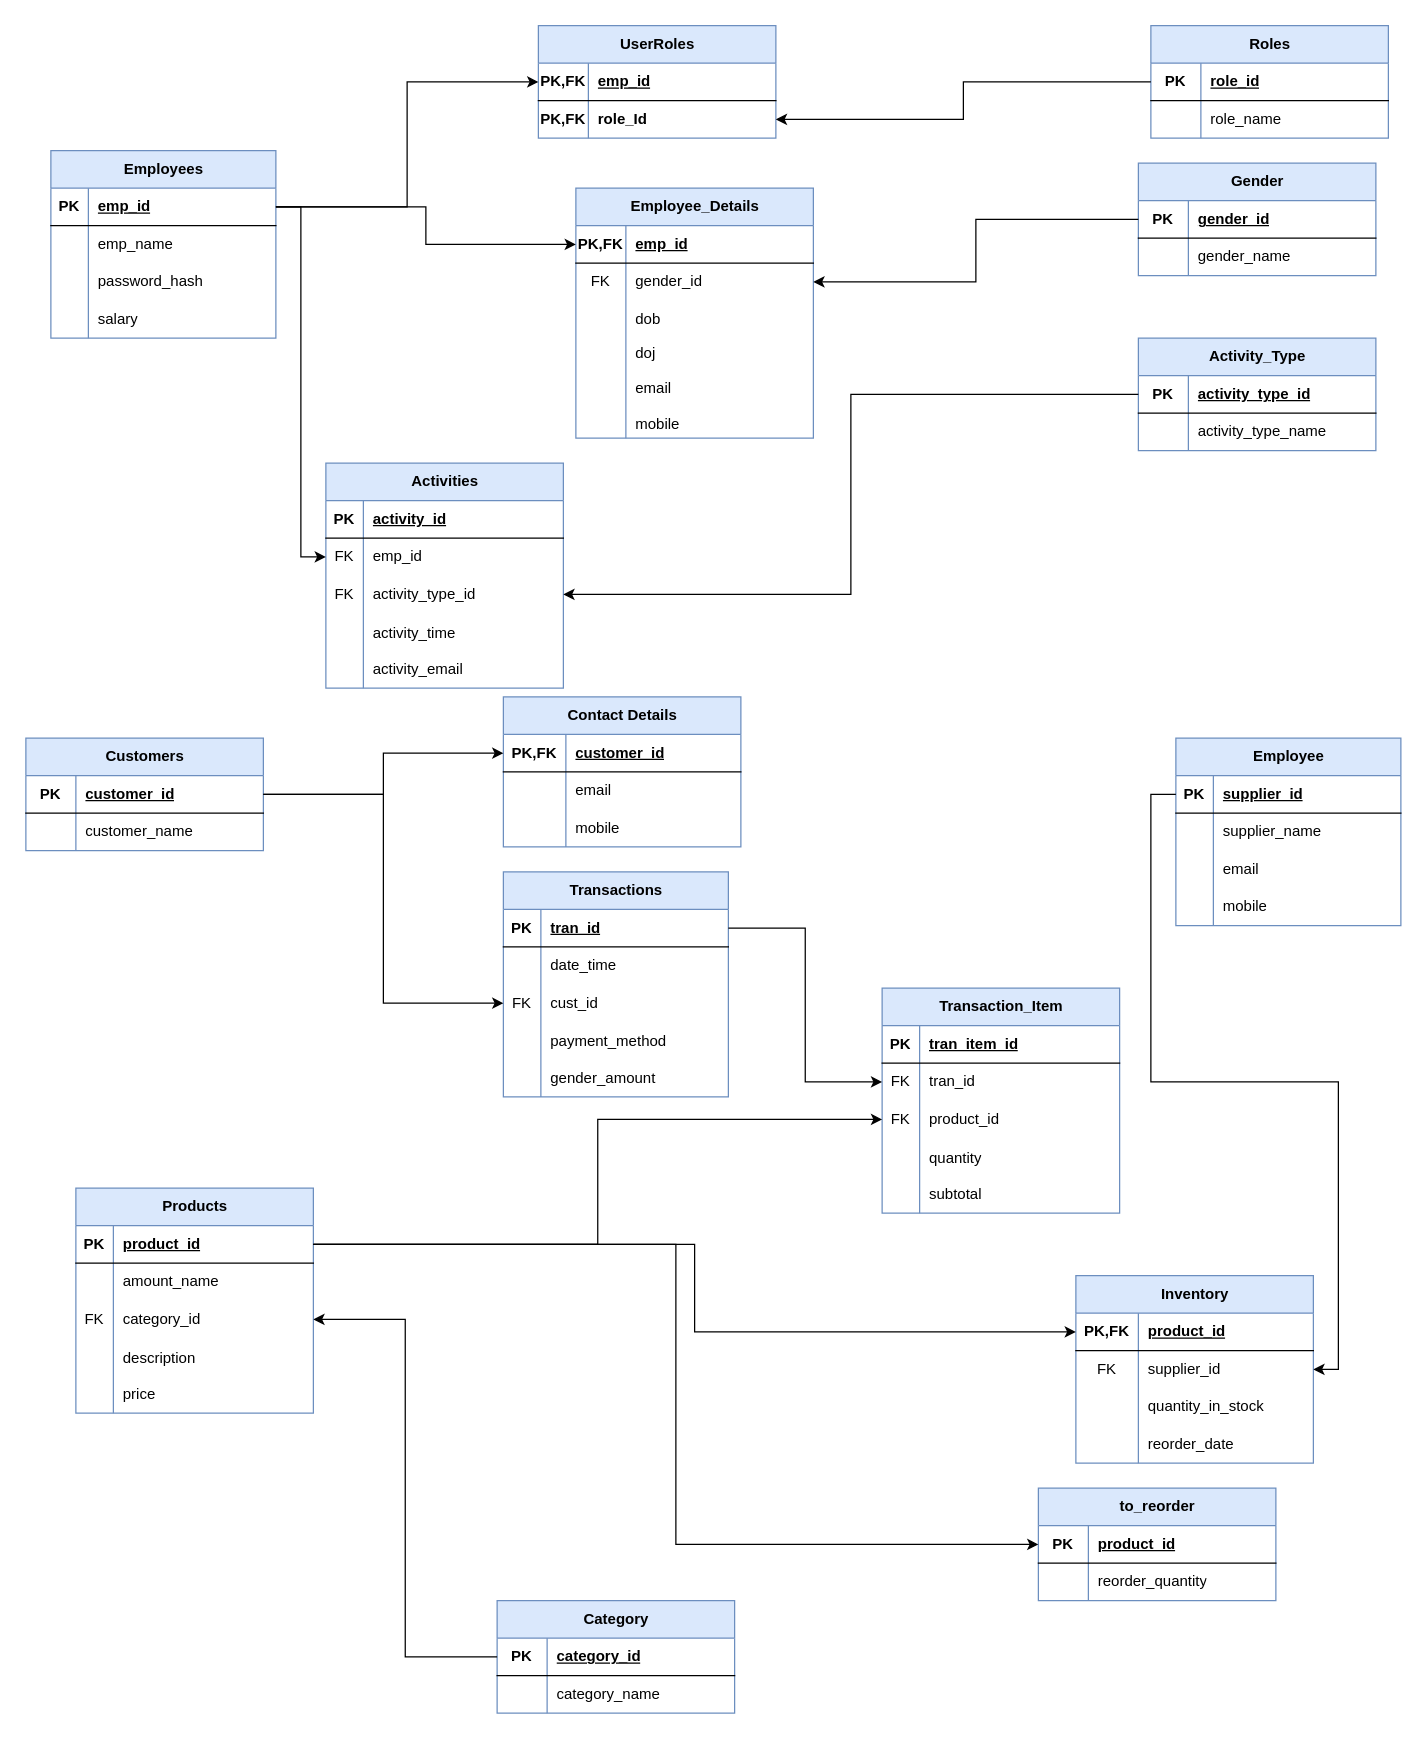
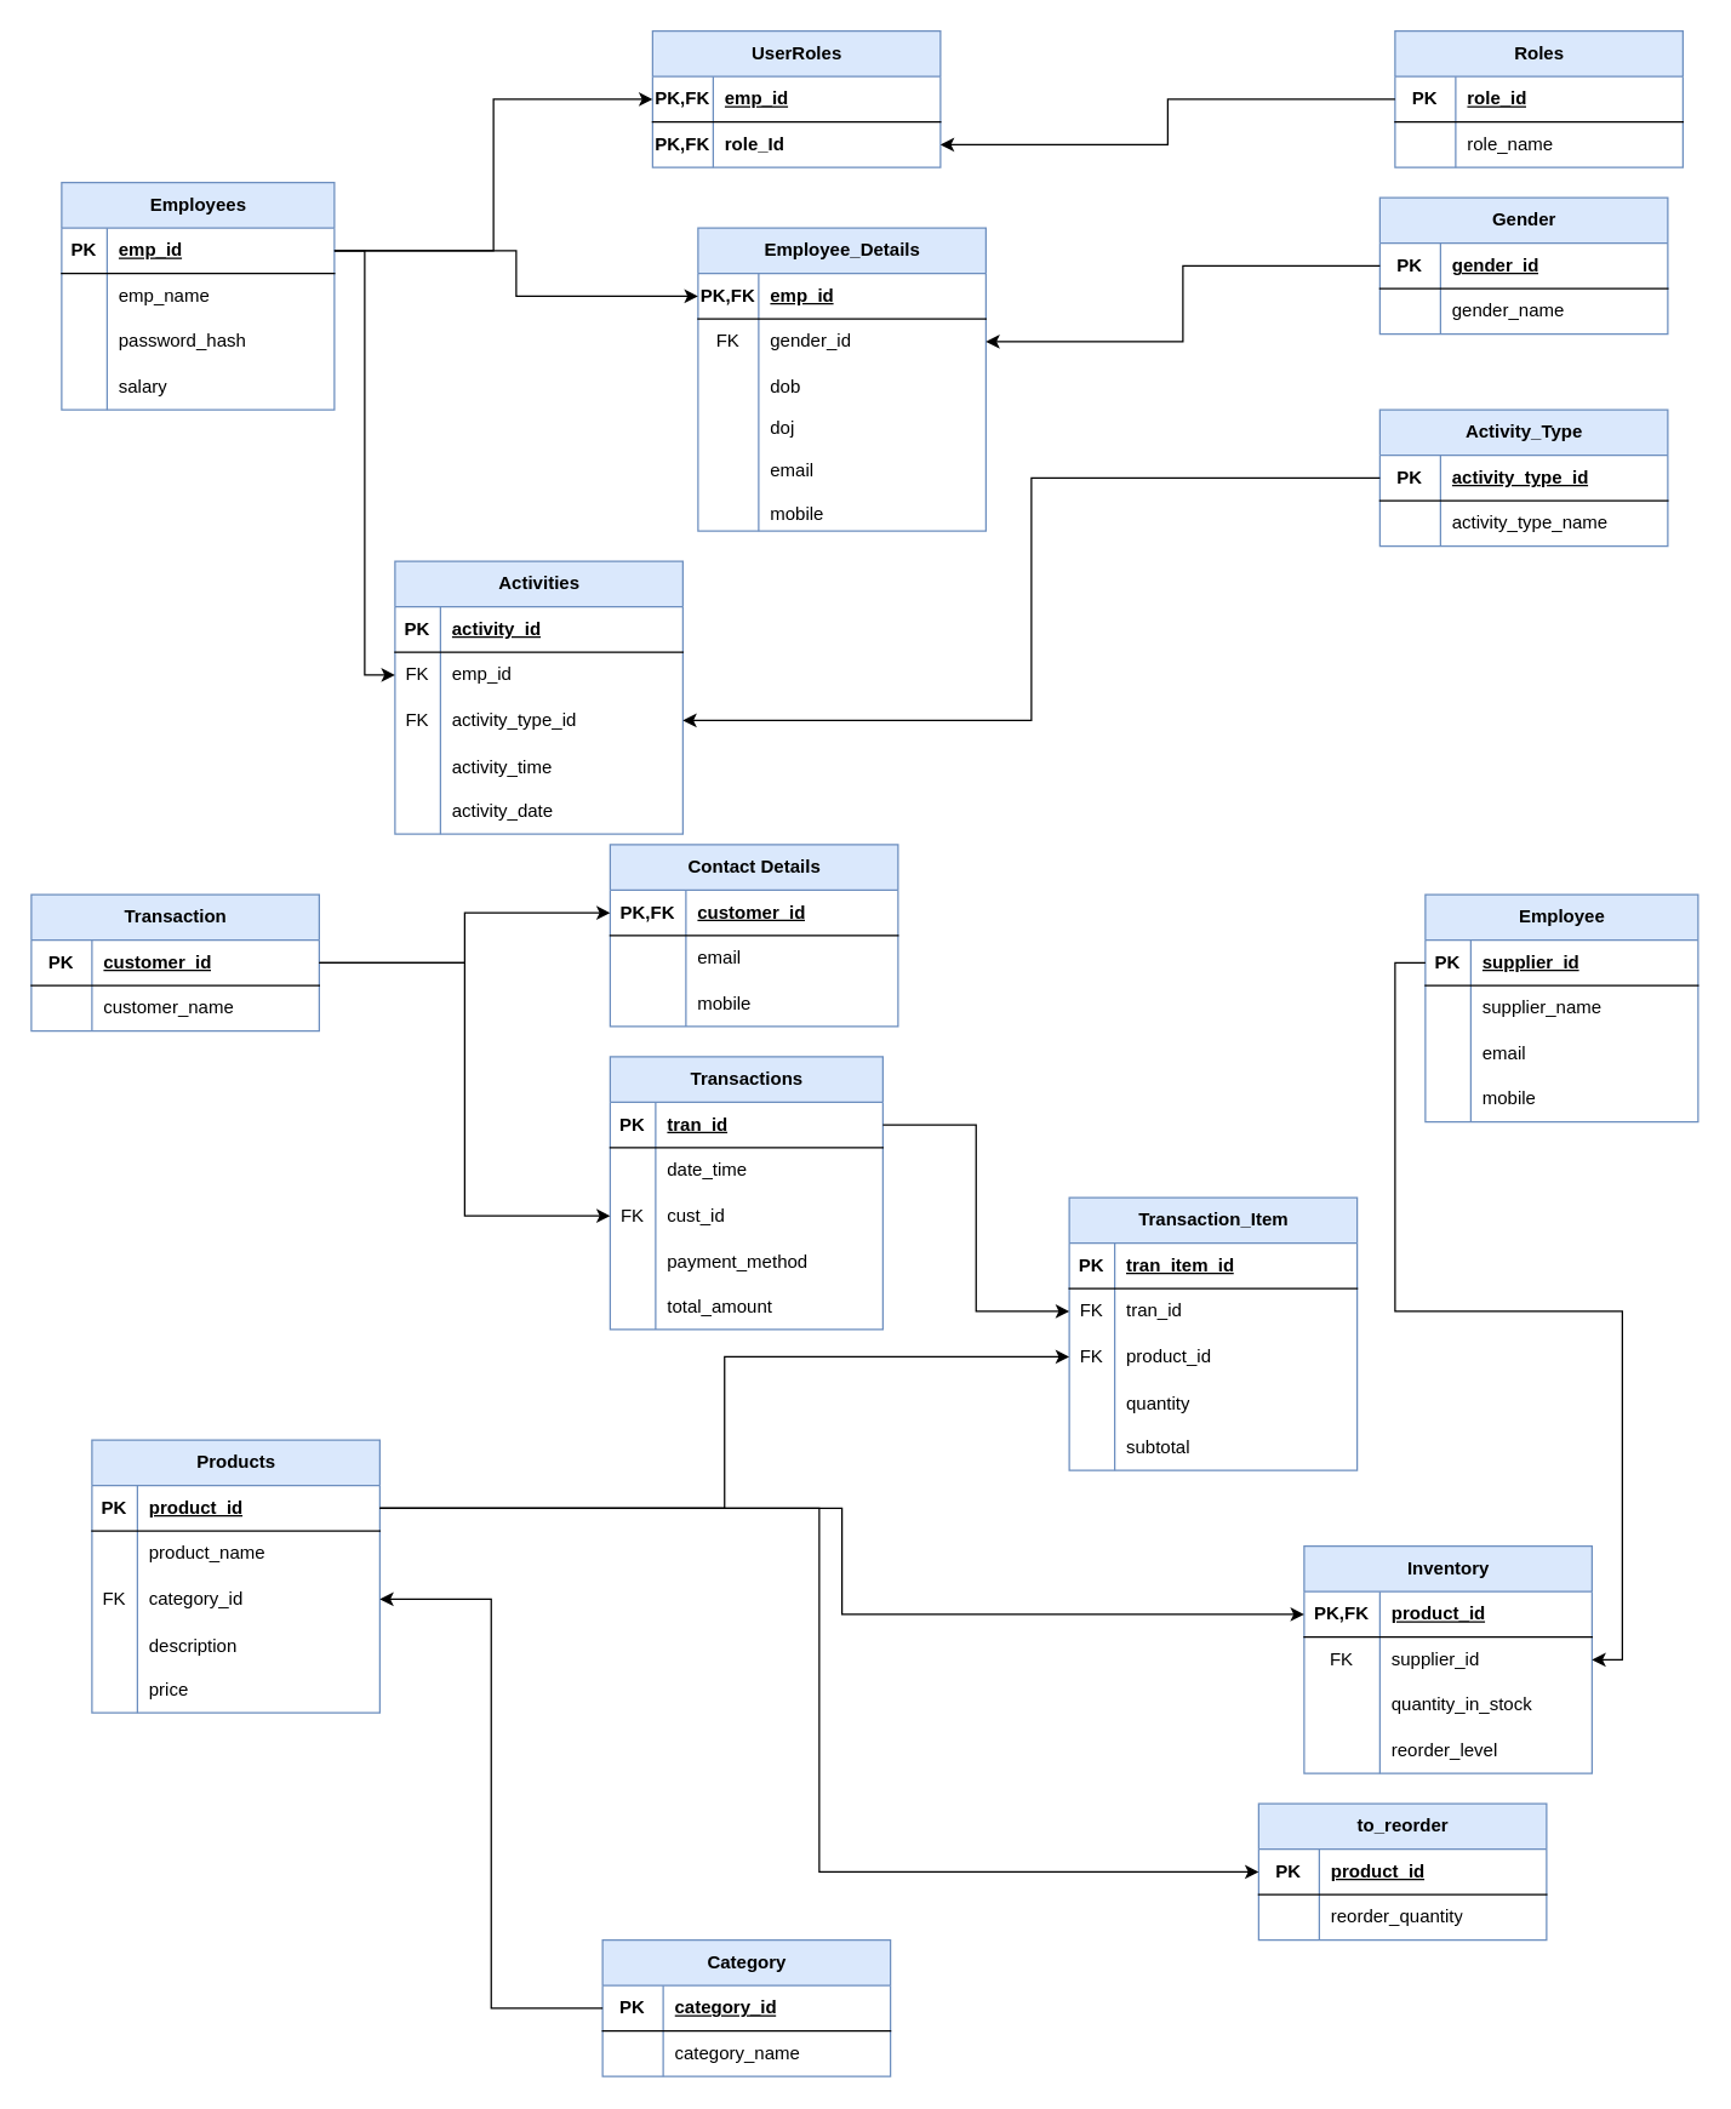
- <mxCell id="58" value="activity_time&lt;br&gt;&lt;br&gt;activity_email" style="shape=partialRectangle;connectable=0;fillColor=none;top=0;left=0;bottom=0;right=0;align=left;spacingLeft=6;overflow=hidden;whiteSpace=wrap;html=1;" vertex="1" parent="56"><mxGeometry x="30" width="160" height="60" as="geometry"><mxRectangle width="160" height="60" as="alternateBounds" /></mxGeometry></mxCell>
+ <mxCell id="58" value="activity_time&lt;br&gt;&lt;br&gt;activity_date" style="shape=partialRectangle;connectable=0;fillColor=none;top=0;left=0;bottom=0;right=0;align=left;spacingLeft=6;overflow=hidden;whiteSpace=wrap;html=1;" vertex="1" parent="56"><mxGeometry x="30" width="160" height="60" as="geometry"><mxRectangle width="160" height="60" as="alternateBounds" /></mxGeometry></mxCell>
- <mxCell id="59" value="Customers" style="shape=table;startSize=30;container=1;collapsible=1;childLayout=tableLayout;fixedRows=1;rowLines=0;fontStyle=1;align=center;resizeLast=1;html=1;swimlaneFillColor=default;fillColor=#dae8fc;strokeColor=#6c8ebf;" vertex="1" parent="1"><mxGeometry x="20" y="590" width="190" height="90" as="geometry"><mxRectangle x="70" y="180" width="100" height="30" as="alternateBounds" /></mxGeometry></mxCell>
+ <mxCell id="59" value="Transaction" style="shape=table;startSize=30;container=1;collapsible=1;childLayout=tableLayout;fixedRows=1;rowLines=0;fontStyle=1;align=center;resizeLast=1;html=1;swimlaneFillColor=default;fillColor=#dae8fc;strokeColor=#6c8ebf;" vertex="1" parent="1"><mxGeometry x="20" y="590" width="190" height="90" as="geometry"><mxRectangle x="70" y="180" width="100" height="30" as="alternateBounds" /></mxGeometry></mxCell>
- <mxCell id="88" value="payment_method&lt;br&gt;&lt;br&gt;gender_amount" style="shape=partialRectangle;connectable=0;fillColor=none;top=0;left=0;bottom=0;right=0;align=left;spacingLeft=6;overflow=hidden;whiteSpace=wrap;html=1;" vertex="1" parent="86"><mxGeometry x="30" width="150" height="60" as="geometry"><mxRectangle width="150" height="60" as="alternateBounds" /></mxGeometry></mxCell>
+ <mxCell id="88" value="payment_method&lt;br&gt;&lt;br&gt;total_amount" style="shape=partialRectangle;connectable=0;fillColor=none;top=0;left=0;bottom=0;right=0;align=left;spacingLeft=6;overflow=hidden;whiteSpace=wrap;html=1;" vertex="1" parent="86"><mxGeometry x="30" width="150" height="60" as="geometry"><mxRectangle width="150" height="60" as="alternateBounds" /></mxGeometry></mxCell>
- <mxCell id="102" value="amount_name" style="shape=partialRectangle;connectable=0;fillColor=none;top=0;left=0;bottom=0;right=0;align=left;spacingLeft=6;overflow=hidden;whiteSpace=wrap;html=1;" vertex="1" parent="100"><mxGeometry x="30" width="160" height="30" as="geometry"><mxRectangle width="160" height="30" as="alternateBounds" /></mxGeometry></mxCell>
+ <mxCell id="102" value="product_name" style="shape=partialRectangle;connectable=0;fillColor=none;top=0;left=0;bottom=0;right=0;align=left;spacingLeft=6;overflow=hidden;whiteSpace=wrap;html=1;" vertex="1" parent="100"><mxGeometry x="30" width="160" height="30" as="geometry"><mxRectangle width="160" height="30" as="alternateBounds" /></mxGeometry></mxCell>
- <mxCell id="147" value="reorder_date" style="shape=partialRectangle;connectable=0;fillColor=none;top=0;left=0;bottom=0;right=0;align=left;spacingLeft=6;overflow=hidden;whiteSpace=wrap;html=1;" vertex="1" parent="145"><mxGeometry x="50" width="140" height="30" as="geometry"><mxRectangle width="140" height="30" as="alternateBounds" /></mxGeometry></mxCell>
+ <mxCell id="147" value="reorder_level" style="shape=partialRectangle;connectable=0;fillColor=none;top=0;left=0;bottom=0;right=0;align=left;spacingLeft=6;overflow=hidden;whiteSpace=wrap;html=1;" vertex="1" parent="145"><mxGeometry x="50" width="140" height="30" as="geometry"><mxRectangle width="140" height="30" as="alternateBounds" /></mxGeometry></mxCell>
